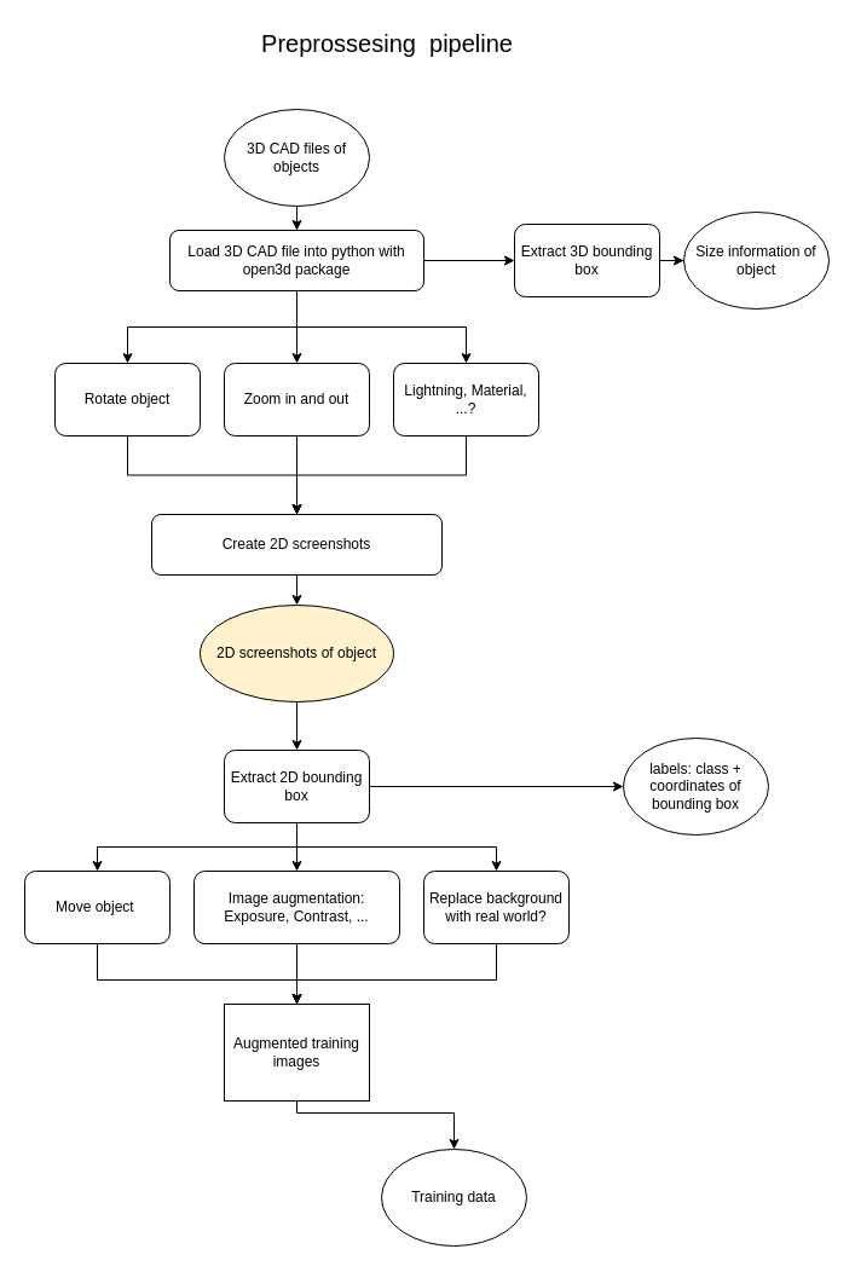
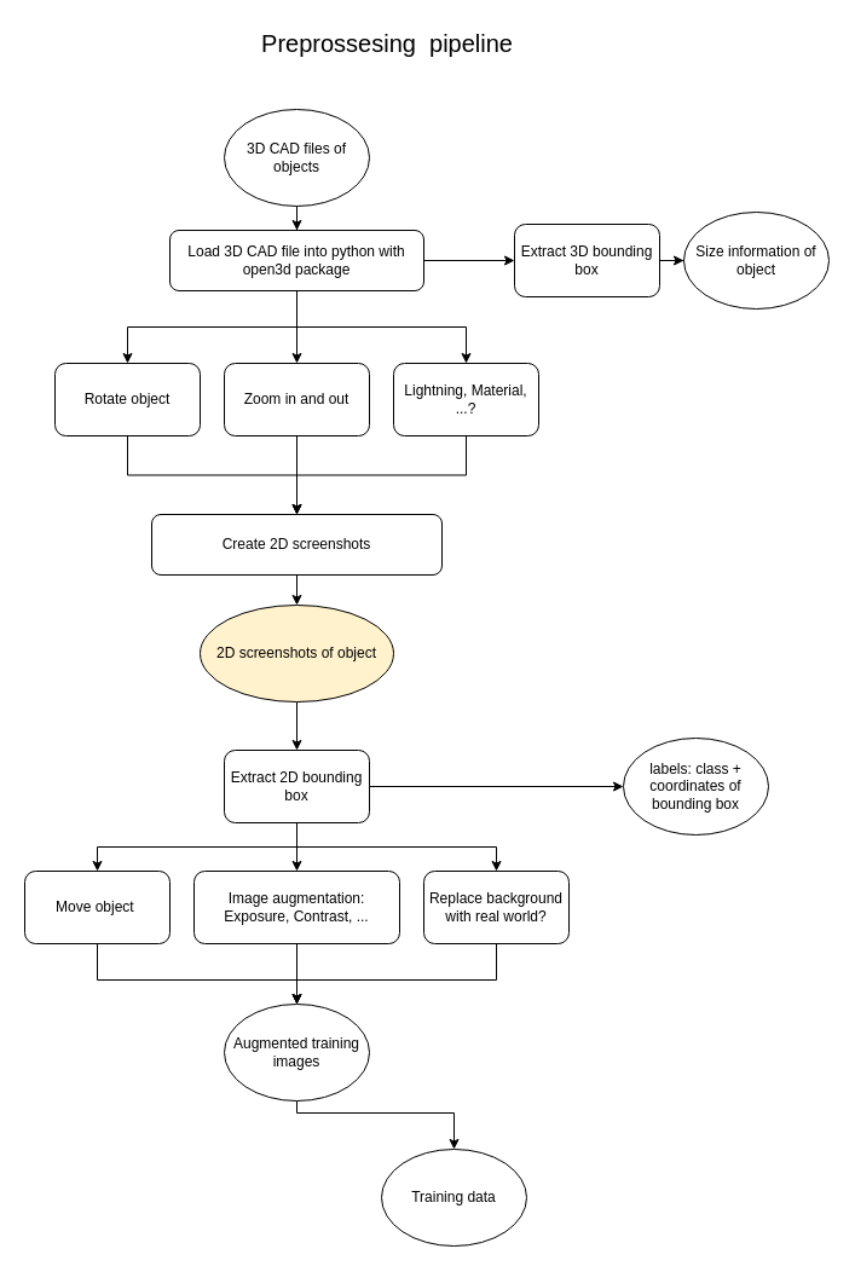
- <mxCell id="32" value="Augmented training images" style="whiteSpace=wrap;html=1;rounded=0;" vertex="1" parent="1"><mxGeometry x="185" y="830" width="120" height="80" as="geometry" /></mxCell>
+ <mxCell id="32" value="Augmented training images" style="ellipse;whiteSpace=wrap;html=1;" vertex="1" parent="1"><mxGeometry x="185" y="830" width="120" height="80" as="geometry" /></mxCell>
